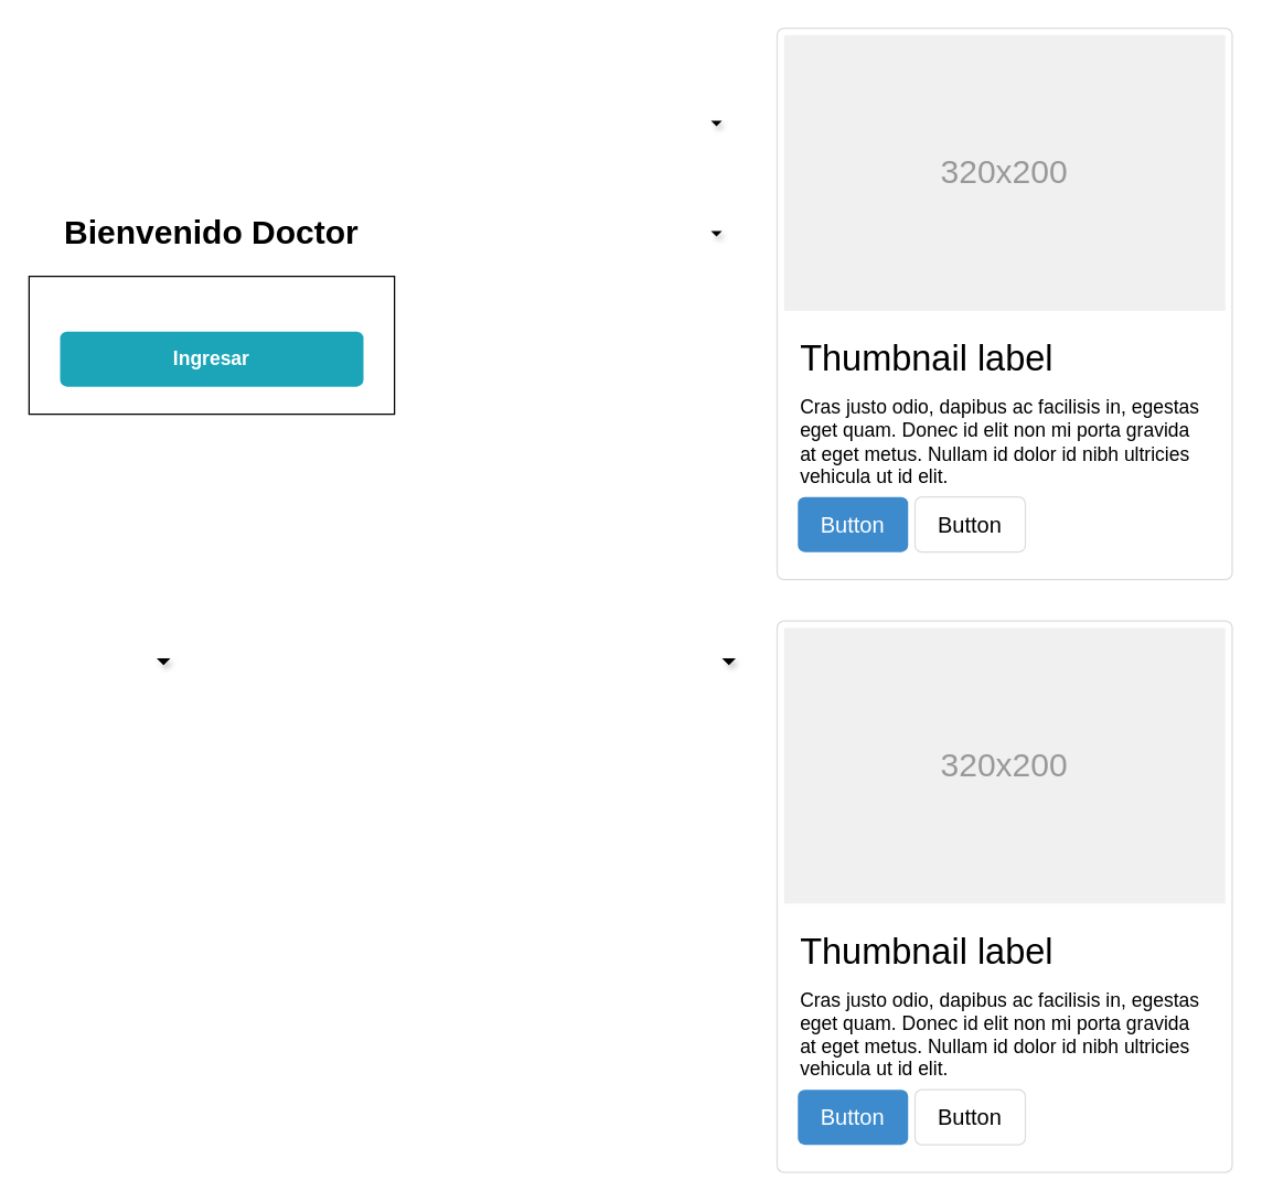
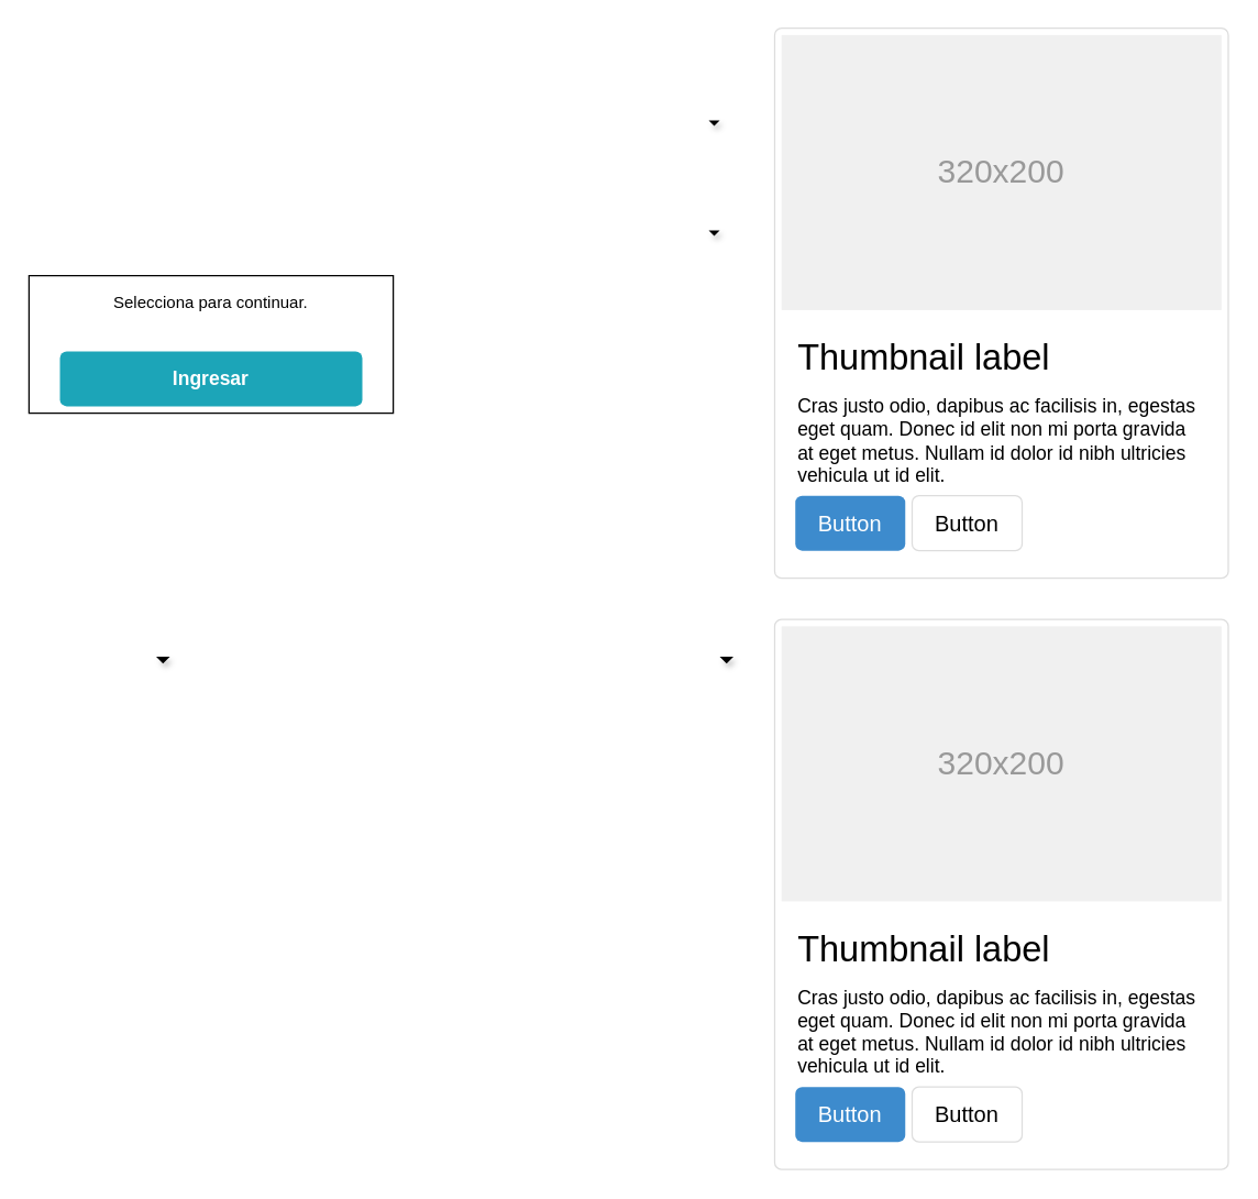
- <mxCell id="21" value="&lt;h1&gt;Bienvenido Doctor&lt;/h1&gt;" style="text;html=1;strokeColor=none;fillColor=none;spacing=5;spacingTop=-20;whiteSpace=wrap;overflow=hidden;rounded=0;fillStyle=zigzag-line;align=center;" vertex="1" parent="1"><mxGeometry x="28" y="149" width="250" height="40" as="geometry" /></mxCell>
+ <mxCell id="20" value="Selecciona para continuar." style="text;html=1;strokeColor=none;fillColor=none;align=center;verticalAlign=middle;whiteSpace=wrap;rounded=0;fillStyle=zigzag-line;" vertex="1" parent="1"><mxGeometry x="63" y="205" width="180" height="30" as="geometry" /></mxCell>
- <mxCell id="19" value="Ingresar" style="html=1;shadow=0;dashed=0;shape=mxgraph.bootstrap.rrect;rSize=5;strokeColor=none;strokeWidth=1;fillColor=#1CA5B8;fontColor=#FFFFFF;whiteSpace=wrap;align=center;verticalAlign=middle;spacingLeft=0;fontStyle=1;fontSize=14;spacing=5;" vertex="1" parent="1"><mxGeometry x="43" y="240" width="220" height="40" as="geometry" /></mxCell>
+ <mxCell id="19" value="Ingresar" style="html=1;shadow=0;dashed=0;shape=mxgraph.bootstrap.rrect;rSize=5;strokeColor=none;strokeWidth=1;fillColor=#1CA5B8;fontColor=#FFFFFF;whiteSpace=wrap;align=center;verticalAlign=middle;spacingLeft=0;fontStyle=1;fontSize=14;spacing=5;" vertex="1" parent="1"><mxGeometry x="43" y="255" width="220" height="40" as="geometry" /></mxCell>
